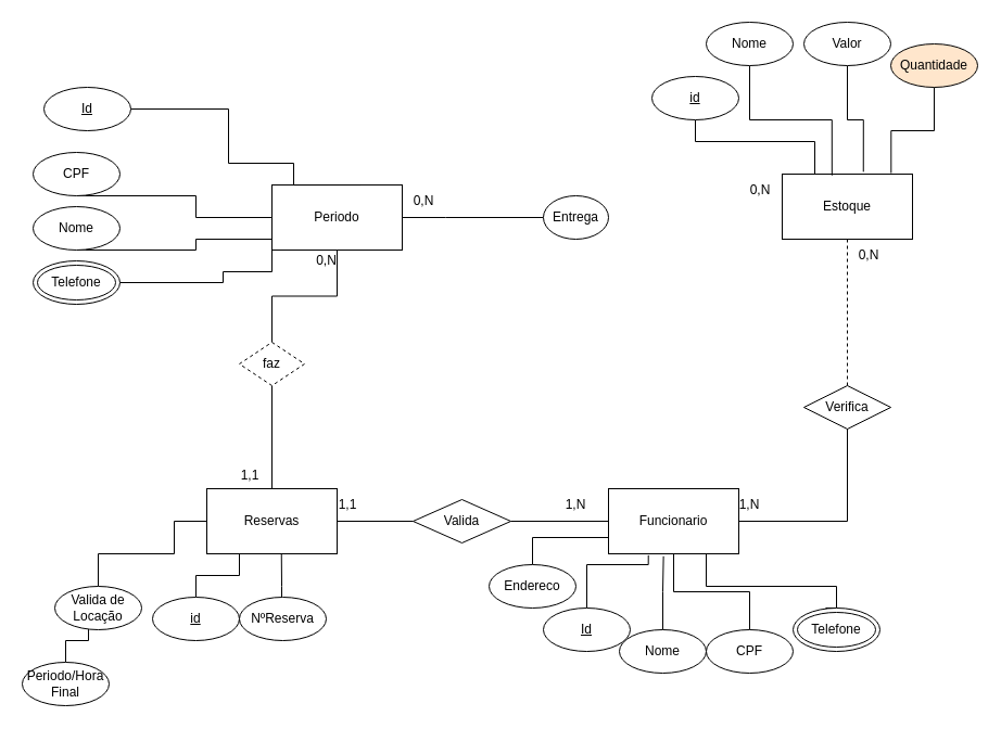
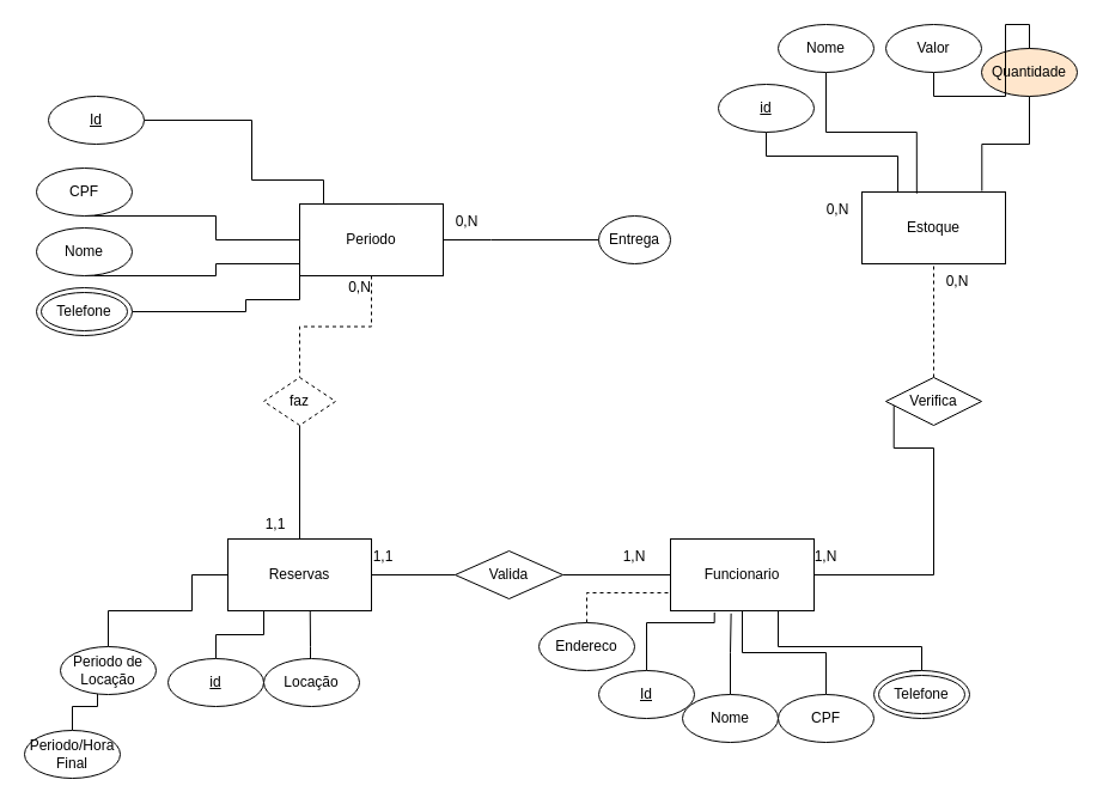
- <mxCell id="19" style="edgeStyle=orthogonalEdgeStyle;rounded=0;orthogonalLoop=1;jettySize=auto;html=1;entryX=0.623;entryY=-0.035;entryDx=0;entryDy=0;entryPerimeter=0;endArrow=none;endFill=0;" edge="1" parent="1" source="20" target="6"><mxGeometry relative="1" as="geometry" /></mxCell>
+ <mxCell id="19" style="edgeStyle=orthogonalEdgeStyle;rounded=0;orthogonalLoop=1;jettySize=auto;html=1;endArrow=none;endFill=0;" edge="1" parent="1" source="20" target="18"><mxGeometry relative="1" as="geometry" /></mxCell>
- <mxCell id="3" style="edgeStyle=orthogonalEdgeStyle;rounded=0;orthogonalLoop=1;jettySize=auto;html=1;entryX=0.5;entryY=0;entryDx=0;entryDy=0;endArrow=none;endFill=0;" parent="1" source="4" target="11" edge="1"><mxGeometry relative="1" as="geometry" /></mxCell>
+ <mxCell id="3" style="edgeStyle=orthogonalEdgeStyle;rounded=0;orthogonalLoop=1;jettySize=auto;html=1;entryX=0.5;entryY=0;entryDx=0;entryDy=0;endArrow=none;endFill=0;dashed=1;" parent="1" source="4" target="11" edge="1"><mxGeometry relative="1" as="geometry" /></mxCell>
- <mxCell id="13" value="Verifica" style="rhombus;whiteSpace=wrap;html=1;" parent="1" vertex="1"><mxGeometry x="740" y="355" width="80" height="40" as="geometry" /></mxCell>
+ <mxCell id="13" value="Verifica" style="rhombus;whiteSpace=wrap;html=1;" parent="1" vertex="1"><mxGeometry x="740" y="315" width="80" height="40" as="geometry" /></mxCell>
- <mxCell id="26" style="edgeStyle=orthogonalEdgeStyle;rounded=0;orthogonalLoop=1;jettySize=auto;html=1;entryX=0;entryY=0.75;entryDx=0;entryDy=0;endArrow=none;endFill=0;" parent="1" source="27" target="9" edge="1"><mxGeometry relative="1" as="geometry"><Array as="points"><mxPoint x="490" y="495" /></Array></mxGeometry></mxCell>
+ <mxCell id="26" style="edgeStyle=orthogonalEdgeStyle;rounded=0;orthogonalLoop=1;jettySize=auto;html=1;entryX=0;entryY=0.75;entryDx=0;entryDy=0;endArrow=none;endFill=0;dashed=1;" parent="1" source="27" target="9" edge="1"><mxGeometry relative="1" as="geometry"><Array as="points"><mxPoint x="490" y="495" /></Array></mxGeometry></mxCell>
- <mxCell id="37" value="Valida de Locação&lt;br&gt;" style="ellipse;whiteSpace=wrap;html=1;" parent="1" vertex="1"><mxGeometry x="50" y="540" width="80" height="40" as="geometry" /></mxCell>
+ <mxCell id="37" value="Periodo de Locação&lt;br&gt;" style="ellipse;whiteSpace=wrap;html=1;" parent="1" vertex="1"><mxGeometry x="50" y="540" width="80" height="40" as="geometry" /></mxCell>
- <mxCell id="39" value="NºReserva" style="ellipse;whiteSpace=wrap;html=1;" parent="1" vertex="1"><mxGeometry x="220" y="550" width="80" height="40" as="geometry" /></mxCell>
+ <mxCell id="39" value="Locação" style="ellipse;whiteSpace=wrap;html=1;" parent="1" vertex="1"><mxGeometry x="220" y="550" width="80" height="40" as="geometry" /></mxCell>
